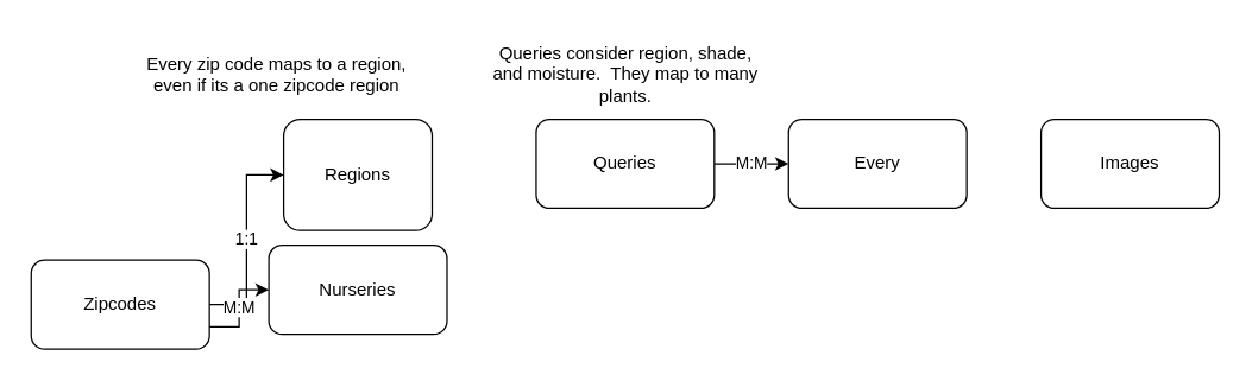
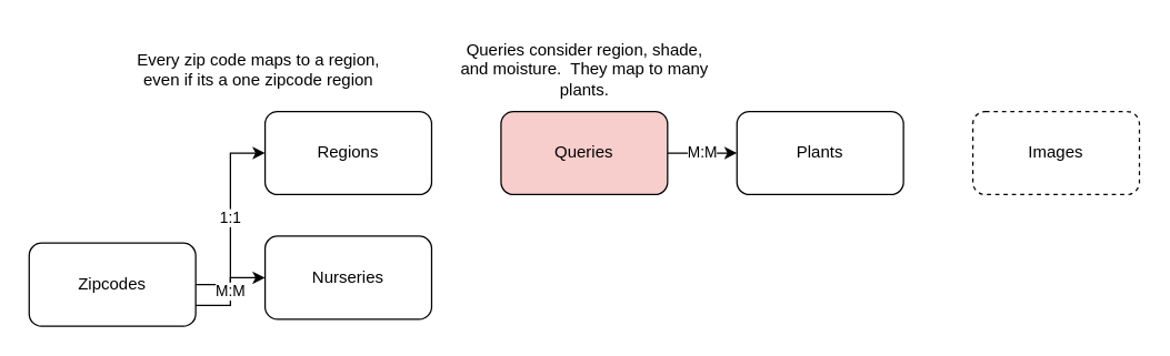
- <mxCell id="10" value="Queries" style="rounded=1;whiteSpace=wrap;html=1;" vertex="1" parent="1"><mxGeometry x="360" y="80" width="120" height="60" as="geometry" /></mxCell>
+ <mxCell id="10" value="Queries" style="rounded=1;whiteSpace=wrap;html=1;fillColor=#f8cecc;" vertex="1" parent="1"><mxGeometry x="360" y="80" width="120" height="60" as="geometry" /></mxCell>
- <mxCell id="4" value="Every" style="rounded=1;whiteSpace=wrap;html=1;" vertex="1" parent="1"><mxGeometry x="530" y="80" width="120" height="60" as="geometry" /></mxCell>
+ <mxCell id="4" value="Plants" style="rounded=1;whiteSpace=wrap;html=1;" vertex="1" parent="1"><mxGeometry x="530" y="80" width="120" height="60" as="geometry" /></mxCell>
- <mxCell id="2" value="Images" style="rounded=1;whiteSpace=wrap;html=1;" vertex="1" parent="1"><mxGeometry x="700" y="80" width="120" height="60" as="geometry" /></mxCell>
+ <mxCell id="2" value="Images" style="rounded=1;whiteSpace=wrap;html=1;dashed=1;" vertex="1" parent="1"><mxGeometry x="700" y="80" width="120" height="60" as="geometry" /></mxCell>
- <mxCell id="5" value="Regions" style="rounded=1;whiteSpace=wrap;html=1;" vertex="1" parent="1"><mxGeometry x="190" y="80" width="100" height="75" as="geometry" /></mxCell>
+ <mxCell id="5" value="Regions" style="rounded=1;whiteSpace=wrap;html=1;" vertex="1" parent="1"><mxGeometry x="190" y="80" width="120" height="60" as="geometry" /></mxCell>
- <mxCell id="3" value="&lt;div&gt;Nurseries&lt;/div&gt;" style="rounded=1;whiteSpace=wrap;html=1;" vertex="1" parent="1"><mxGeometry x="180" y="165" width="120" height="60" as="geometry" /></mxCell>
+ <mxCell id="3" value="&lt;div&gt;Nurseries&lt;/div&gt;" style="rounded=1;whiteSpace=wrap;html=1;" vertex="1" parent="1"><mxGeometry x="190" y="170" width="120" height="60" as="geometry" /></mxCell>
